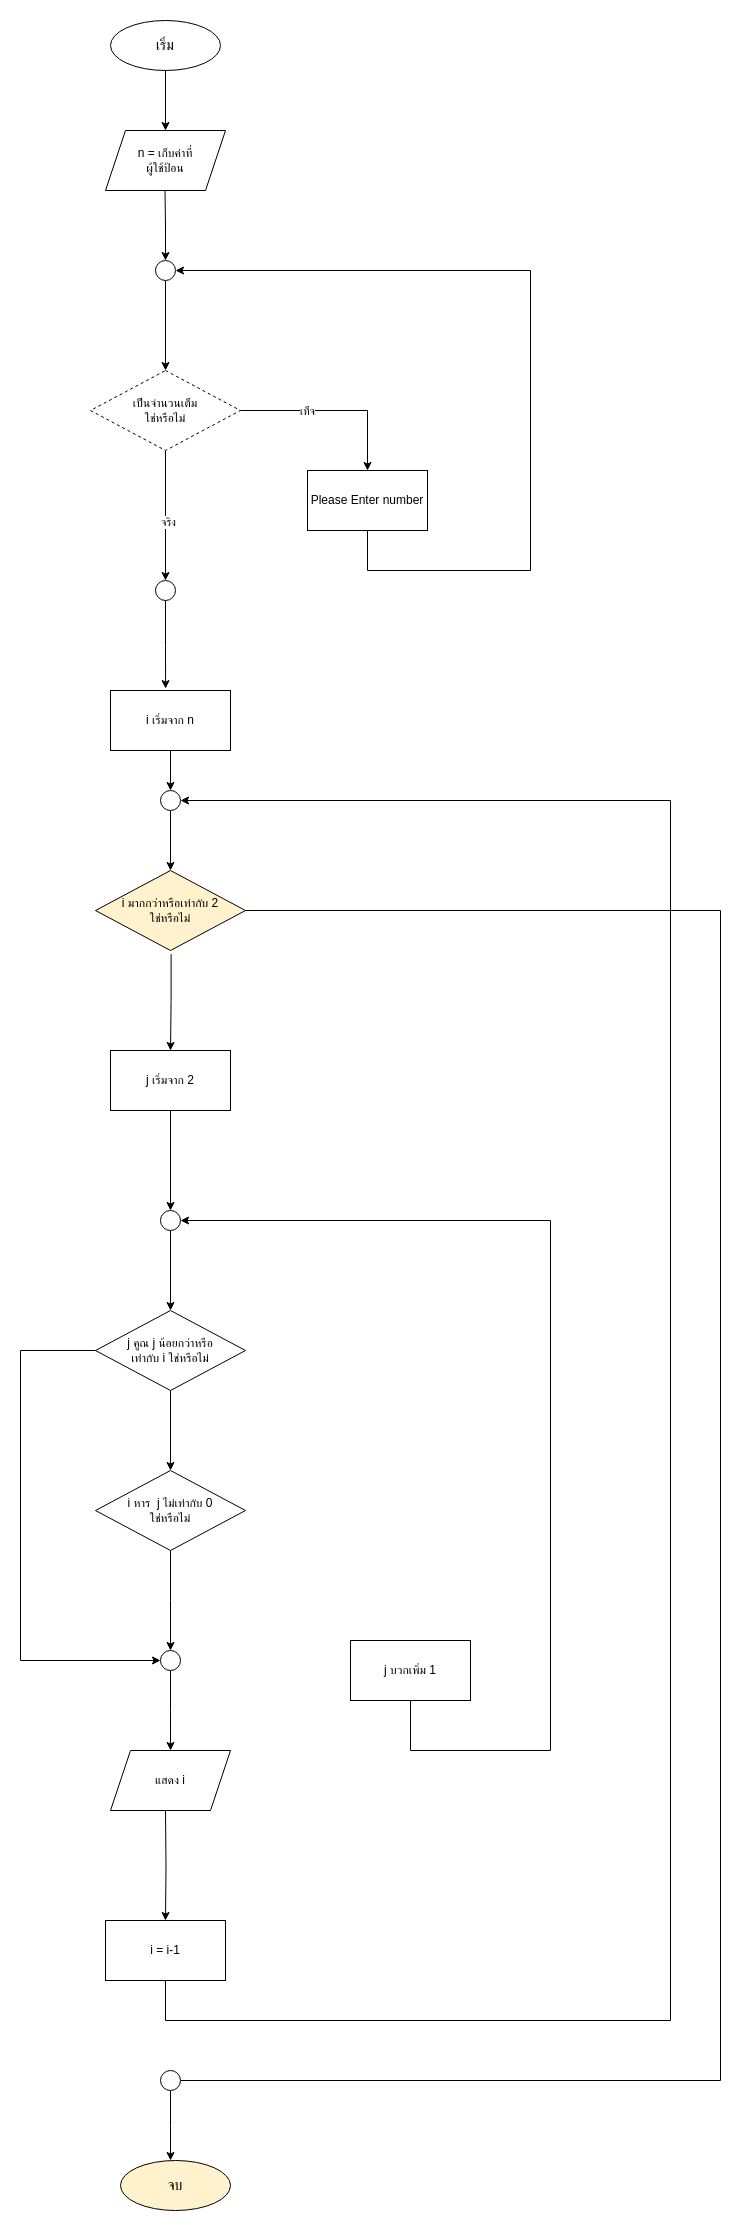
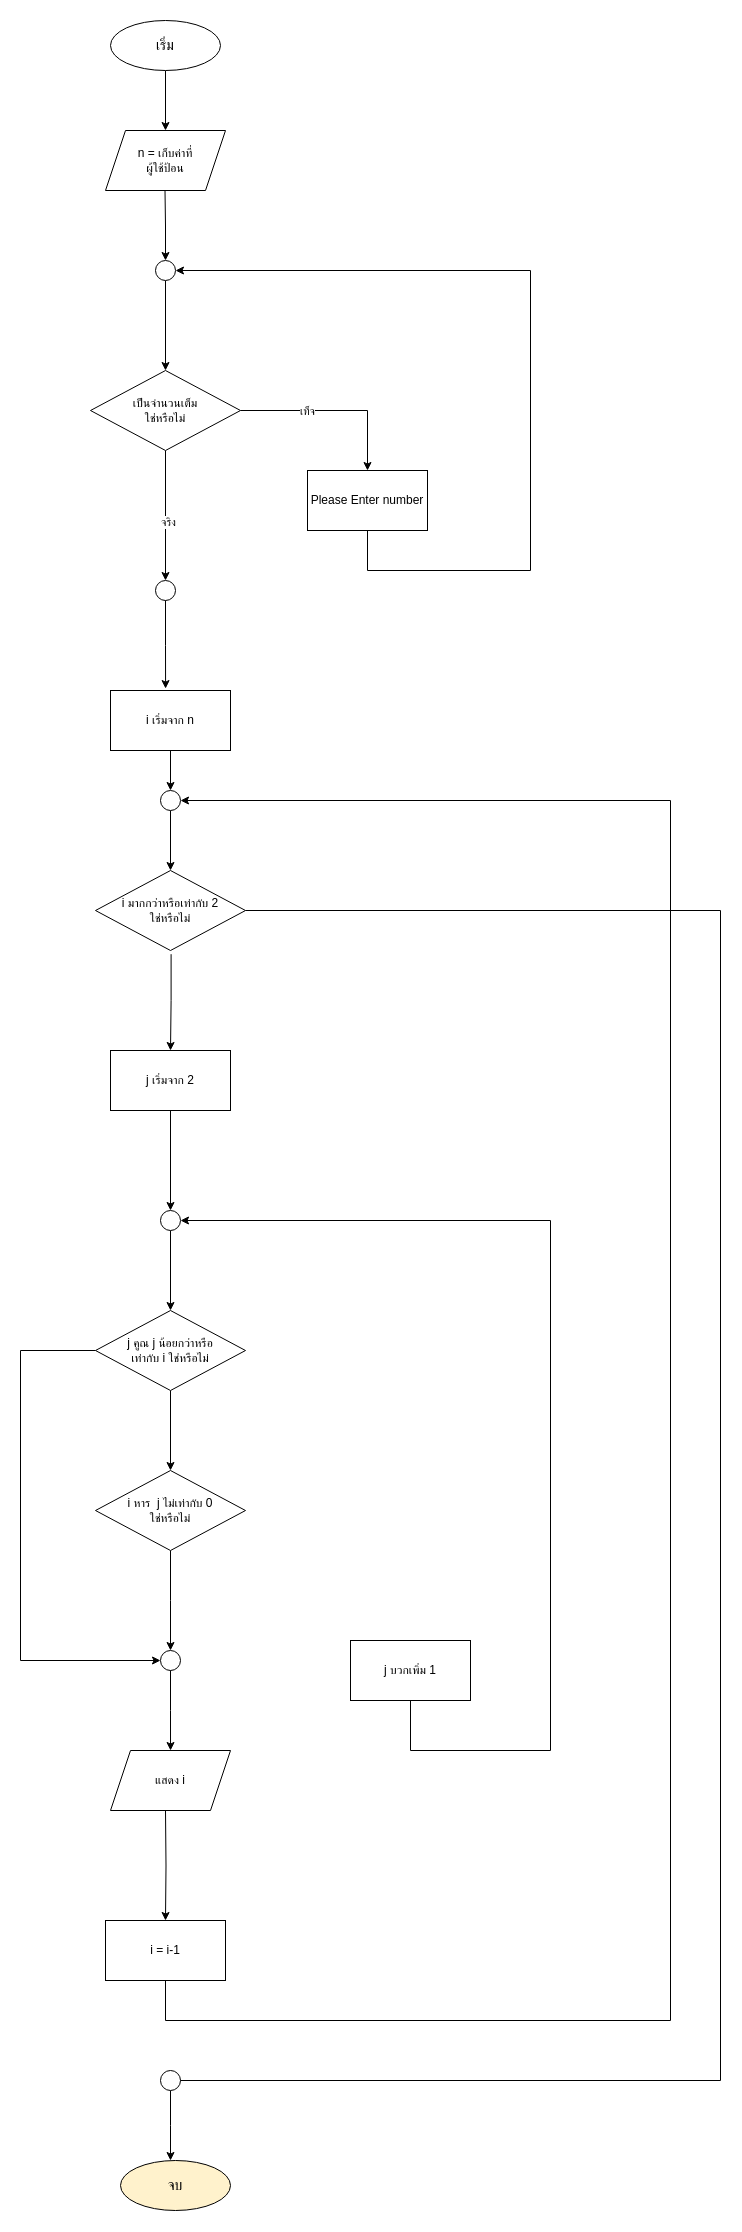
- <mxCell id="10" value="&lt;div&gt;&lt;span style=&quot;background-color: transparent; color: light-dark(rgb(0, 0, 0), rgb(255, 255, 255));&quot;&gt;เป็นจำนวนเต็ม&lt;/span&gt;&lt;/div&gt;&lt;div&gt;&lt;span style=&quot;background-color: transparent; color: light-dark(rgb(0, 0, 0), rgb(255, 255, 255));&quot;&gt;ใช่หรือไม่&lt;/span&gt;&lt;/div&gt;" style="rhombus;whiteSpace=wrap;html=1;dashed=1;" vertex="1" parent="1"><mxGeometry x="90" y="370" width="150" height="80" as="geometry" /></mxCell>
+ <mxCell id="10" value="&lt;div&gt;&lt;span style=&quot;background-color: transparent; color: light-dark(rgb(0, 0, 0), rgb(255, 255, 255));&quot;&gt;เป็นจำนวนเต็ม&lt;/span&gt;&lt;/div&gt;&lt;div&gt;&lt;span style=&quot;background-color: transparent; color: light-dark(rgb(0, 0, 0), rgb(255, 255, 255));&quot;&gt;ใช่หรือไม่&lt;/span&gt;&lt;/div&gt;" style="rhombus;whiteSpace=wrap;html=1;" vertex="1" parent="1"><mxGeometry x="90" y="370" width="150" height="80" as="geometry" /></mxCell>
- <mxCell id="21" value="i มากกว่าหรือเท่ากับ 2&lt;div&gt;ใช่หรือไม่&lt;/div&gt;" style="rhombus;whiteSpace=wrap;html=1;fillColor=#fff2cc;" vertex="1" parent="1"><mxGeometry x="95" y="870" width="150" height="80" as="geometry" /></mxCell>
+ <mxCell id="21" value="i มากกว่าหรือเท่ากับ 2&lt;div&gt;ใช่หรือไม่&lt;/div&gt;" style="rhombus;whiteSpace=wrap;html=1;" vertex="1" parent="1"><mxGeometry x="95" y="870" width="150" height="80" as="geometry" /></mxCell>
